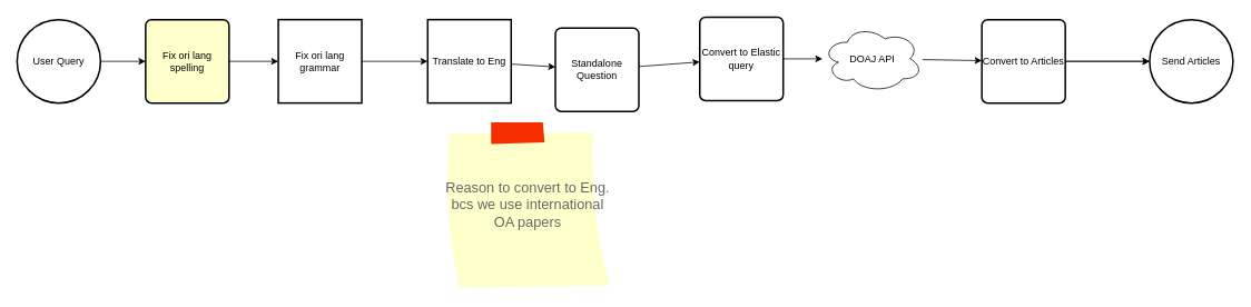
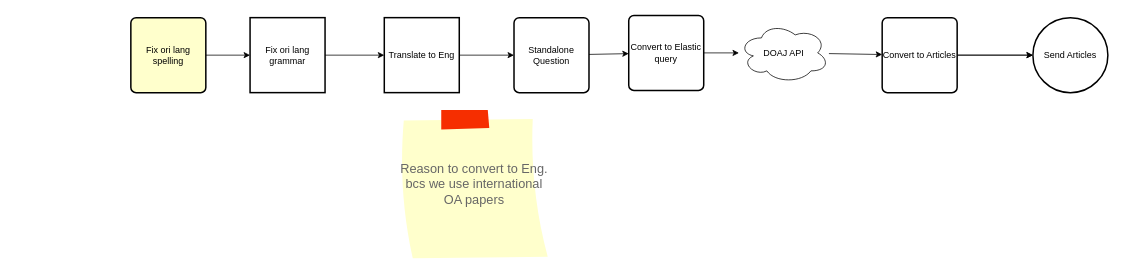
- <mxCell id="16" value="User Query" style="strokeWidth=2;html=1;shape=mxgraph.flowchart.start_2;whiteSpace=wrap;" parent="1" vertex="1"><mxGeometry x="20" y="23" width="100" height="100" as="geometry" /></mxCell>
- <mxCell id="15" style="edgeStyle=none;html=1;" parent="1" source="16" target="14" edge="1"><mxGeometry relative="1" as="geometry" /></mxCell>
- <mxCell id="10" value="Standalone Question" style="rounded=1;whiteSpace=wrap;html=1;absoluteArcSize=1;arcSize=14;strokeWidth=2;" parent="1" vertex="1"><mxGeometry x="665" y="33" width="100" height="100" as="geometry" /></mxCell>
+ <mxCell id="10" value="Standalone Question" style="rounded=1;whiteSpace=wrap;html=1;absoluteArcSize=1;arcSize=14;strokeWidth=2;" parent="1" vertex="1"><mxGeometry x="685" y="23" width="100" height="100" as="geometry" /></mxCell>
